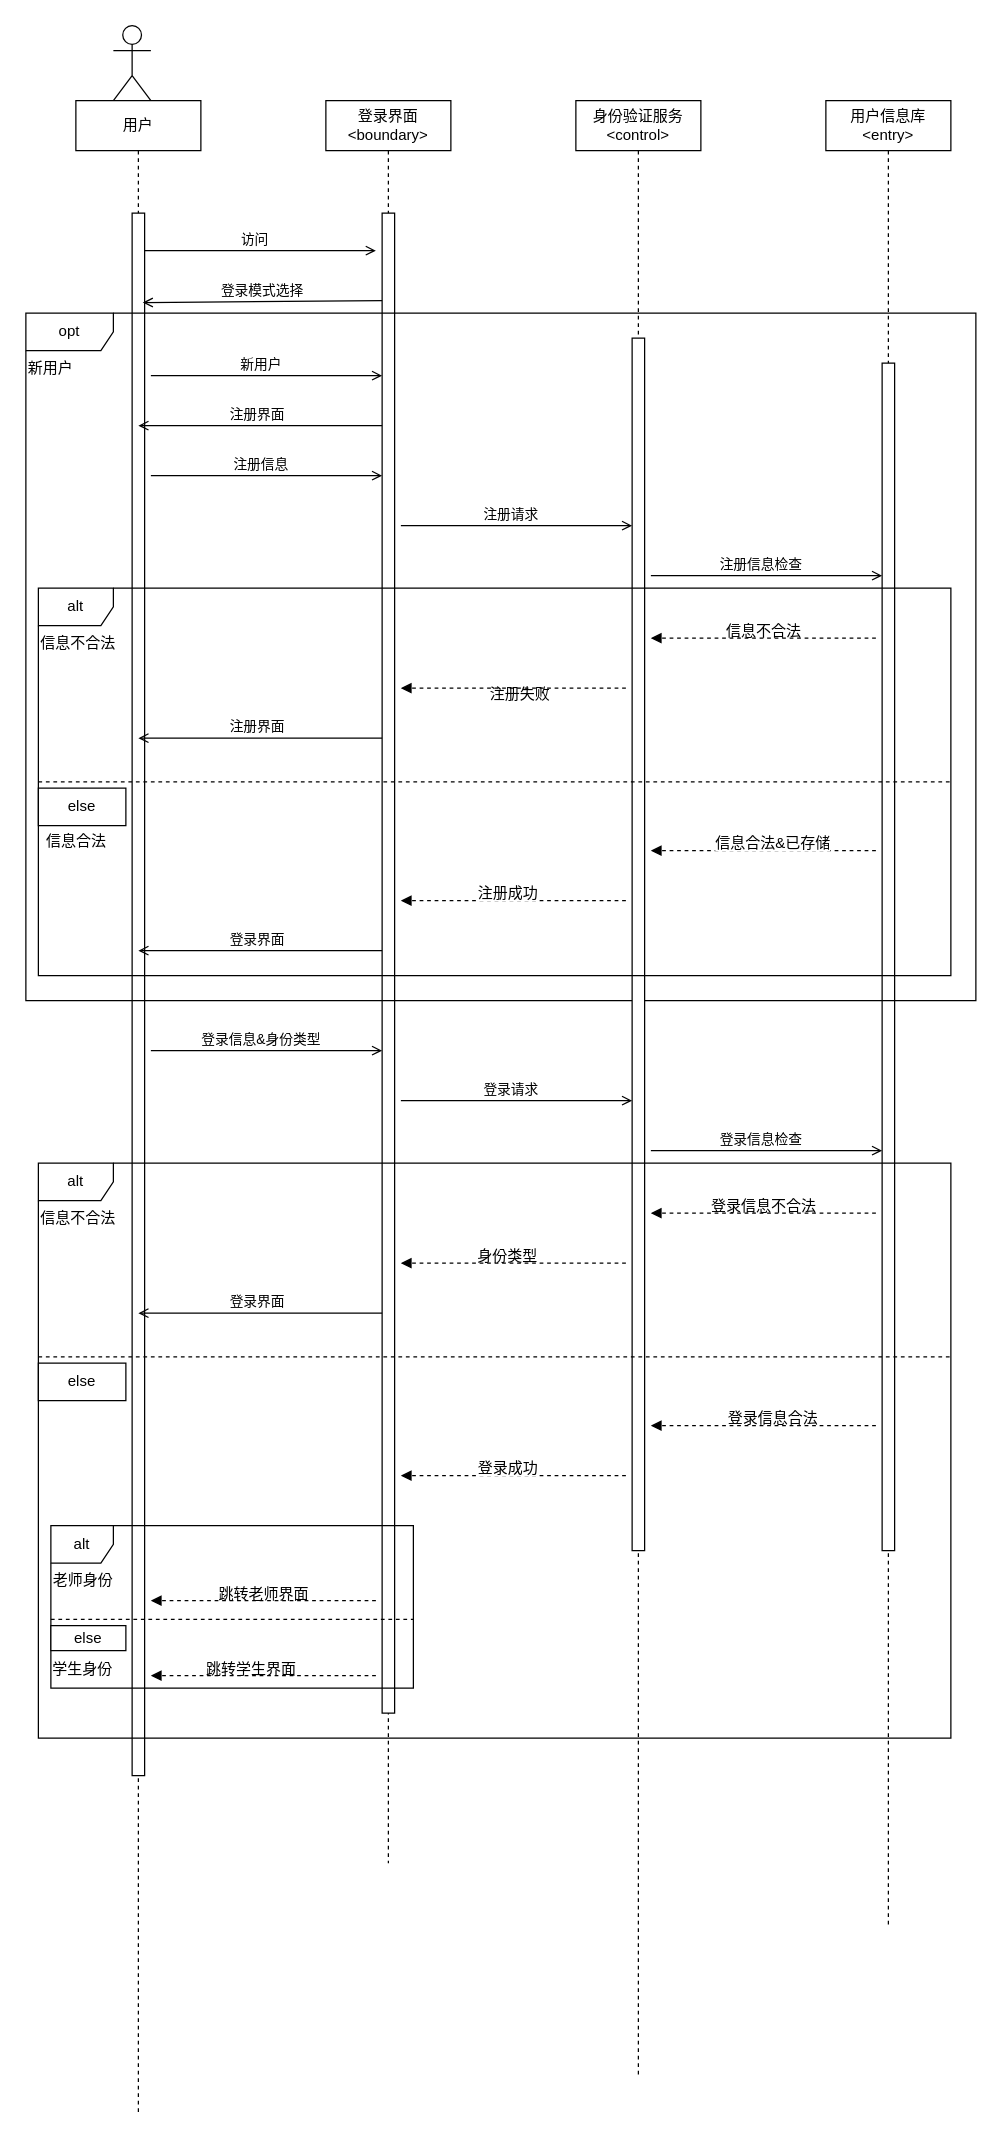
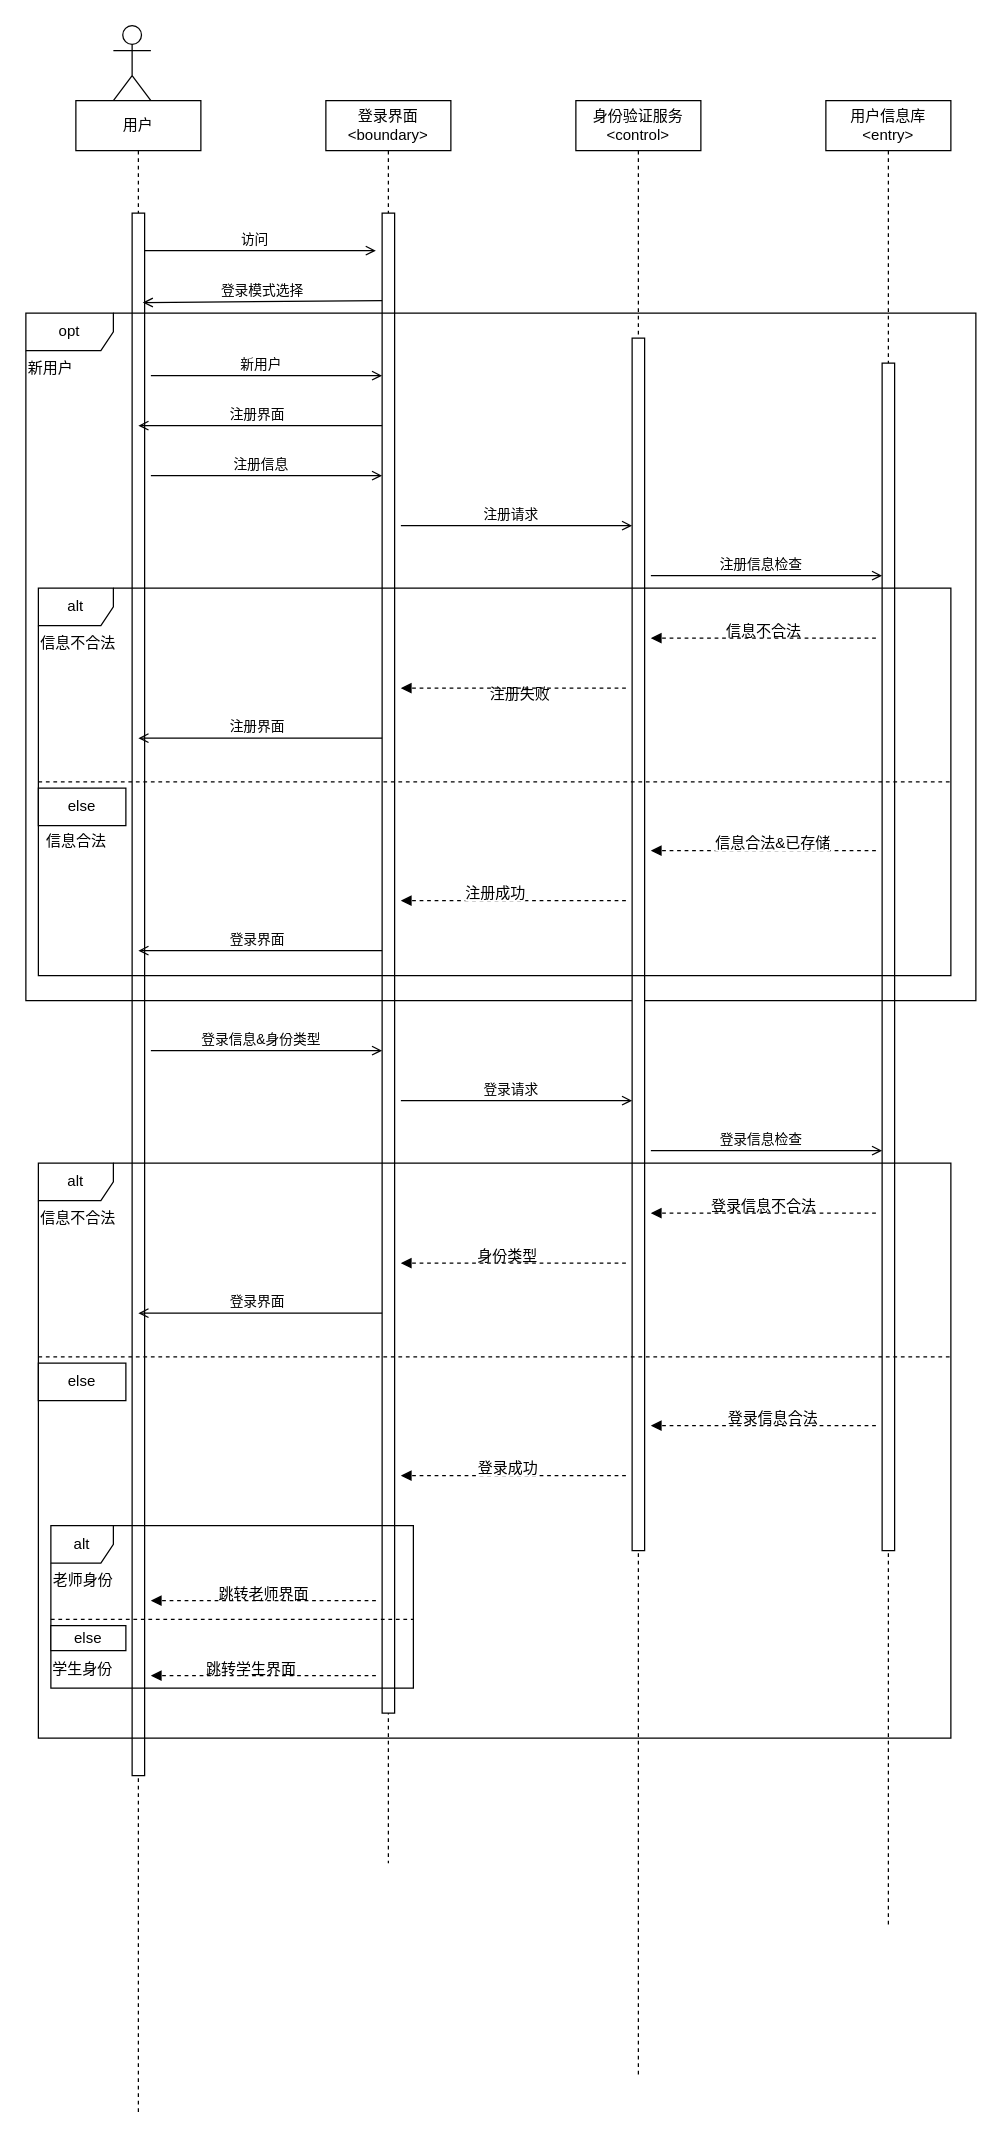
- <mxCell id="31" value="&lt;span style=&quot;color: rgb(0, 0, 0); font-family: Helvetica; font-size: 12px; font-style: normal; font-variant-ligatures: normal; font-variant-caps: normal; font-weight: 400; letter-spacing: normal; orphans: 2; text-align: center; text-indent: 0px; text-transform: none; widows: 2; word-spacing: 0px; -webkit-text-stroke-width: 0px; white-space: nowrap; background-color: rgb(255, 255, 255); text-decoration-thickness: initial; text-decoration-style: initial; text-decoration-color: initial; float: none; display: inline !important;&quot;&gt;注册成功&lt;/span&gt;" style="text;whiteSpace=wrap;html=1;" vertex="1" parent="19"><mxGeometry x="350" y="230" width="80" height="40" as="geometry" /></mxCell>
+ <mxCell id="31" value="&lt;span style=&quot;color: rgb(0, 0, 0); font-family: Helvetica; font-size: 12px; font-style: normal; font-variant-ligatures: normal; font-variant-caps: normal; font-weight: 400; letter-spacing: normal; orphans: 2; text-align: center; text-indent: 0px; text-transform: none; widows: 2; word-spacing: 0px; -webkit-text-stroke-width: 0px; white-space: nowrap; background-color: rgb(255, 255, 255); text-decoration-thickness: initial; text-decoration-style: initial; text-decoration-color: initial; float: none; display: inline !important;&quot;&gt;注册成功&lt;/span&gt;" style="text;whiteSpace=wrap;html=1;" vertex="1" parent="19"><mxGeometry x="340" y="230" width="80" height="40" as="geometry" /></mxCell>
